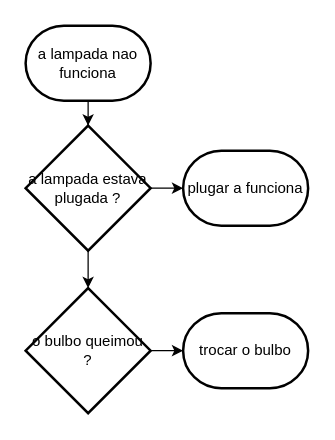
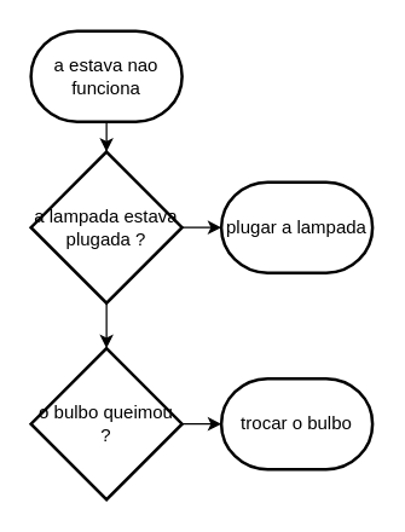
- <mxCell id="3" value="a lampada nao funciona" style="strokeWidth=2;html=1;shape=mxgraph.flowchart.terminator;whiteSpace=wrap;" vertex="1" parent="1"><mxGeometry x="20" y="20" width="100" height="60" as="geometry" /></mxCell>
+ <mxCell id="3" value="a estava nao funciona" style="strokeWidth=2;html=1;shape=mxgraph.flowchart.terminator;whiteSpace=wrap;" vertex="1" parent="1"><mxGeometry x="20" y="20" width="100" height="60" as="geometry" /></mxCell>
- <mxCell id="9" value="plugar a funciona" style="strokeWidth=2;html=1;shape=mxgraph.flowchart.terminator;whiteSpace=wrap;" vertex="1" parent="1"><mxGeometry x="146" y="120" width="100" height="60" as="geometry" /></mxCell>
+ <mxCell id="9" value="plugar a lampada" style="strokeWidth=2;html=1;shape=mxgraph.flowchart.terminator;whiteSpace=wrap;" vertex="1" parent="1"><mxGeometry x="146" y="120" width="100" height="60" as="geometry" /></mxCell>
